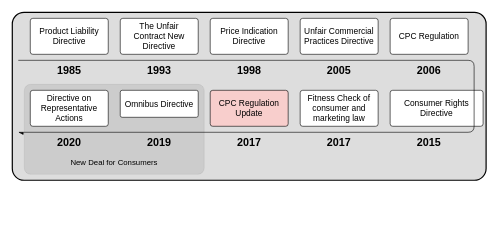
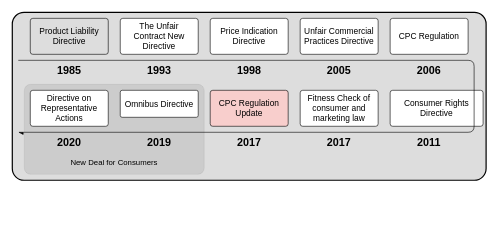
- <mxCell id="16" value="Product Liability Directive" style="rounded=1;whiteSpace=wrap;html=1;shadow=0;labelBackgroundColor=none;strokeWidth=1;fontFamily=Helvetica;fontSize=14;align=center;spacing=5;fontStyle=0;arcSize=7;perimeterSpacing=2;" parent="1" vertex="1"><mxGeometry x="50" y="30" width="130" height="60" as="geometry" /></mxCell>
+ <mxCell id="16" value="Product Liability Directive" style="rounded=1;whiteSpace=wrap;html=1;shadow=0;labelBackgroundColor=none;strokeWidth=1;fontFamily=Helvetica;fontSize=14;align=center;spacing=5;fontStyle=0;arcSize=7;perimeterSpacing=2;fillColor=#dddddd;" parent="1" vertex="1"><mxGeometry x="50" y="30" width="130" height="60" as="geometry" /></mxCell>
- <mxCell id="10" value="2015" style="text;html=1;whiteSpace=wrap;overflow=hidden;rounded=0;fontStyle=1;fontSize=18;align=center;strokeWidth=0;" parent="1" vertex="1"><mxGeometry x="650" y="220" width="130" height="40" as="geometry" /></mxCell>
+ <mxCell id="10" value="2011" style="text;html=1;whiteSpace=wrap;overflow=hidden;rounded=0;fontStyle=1;fontSize=18;align=center;strokeWidth=0;" parent="1" vertex="1"><mxGeometry x="650" y="220" width="130" height="40" as="geometry" /></mxCell>
